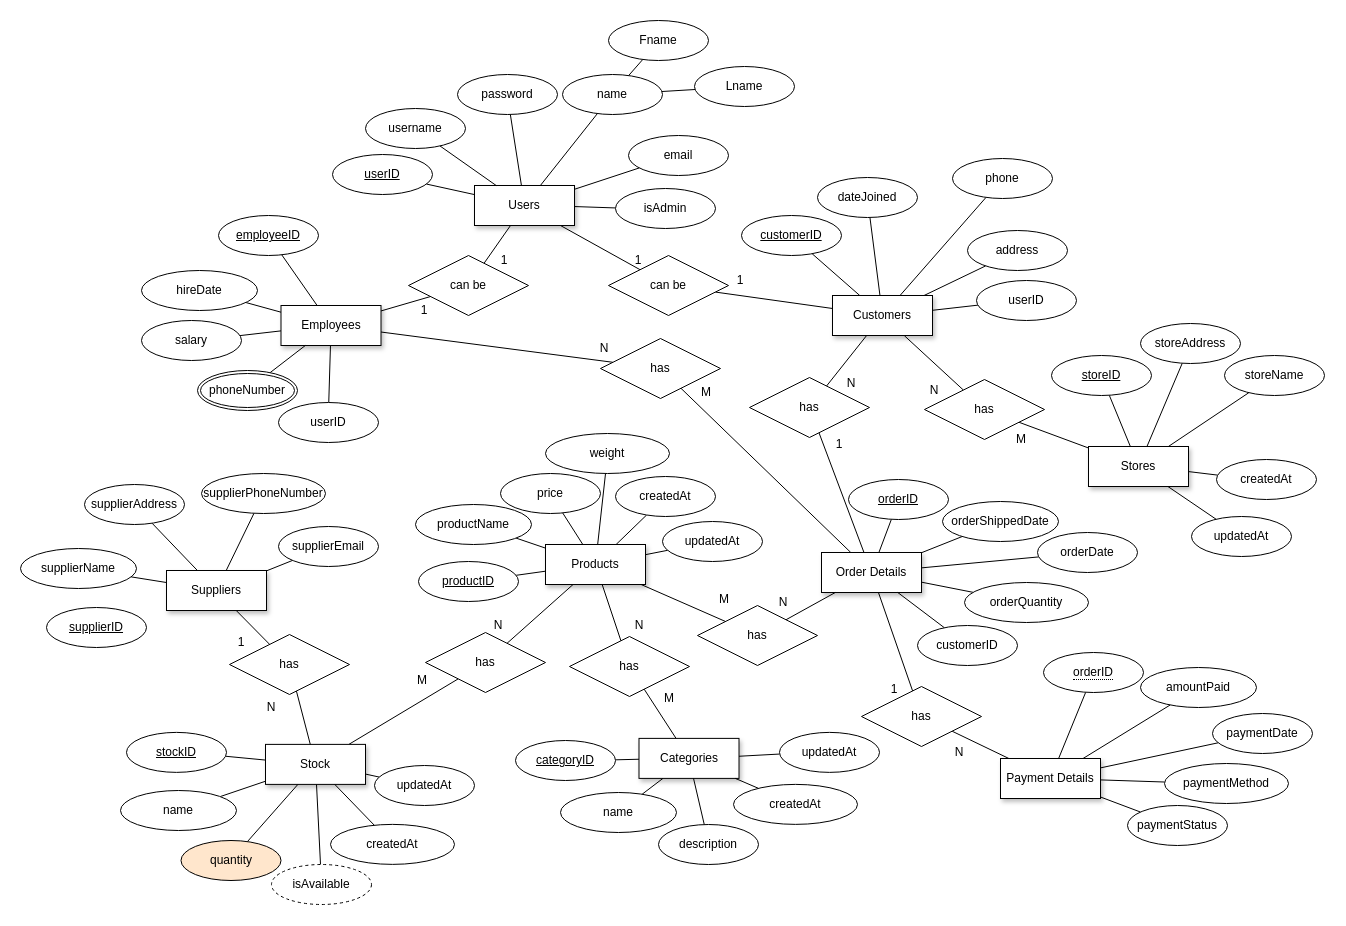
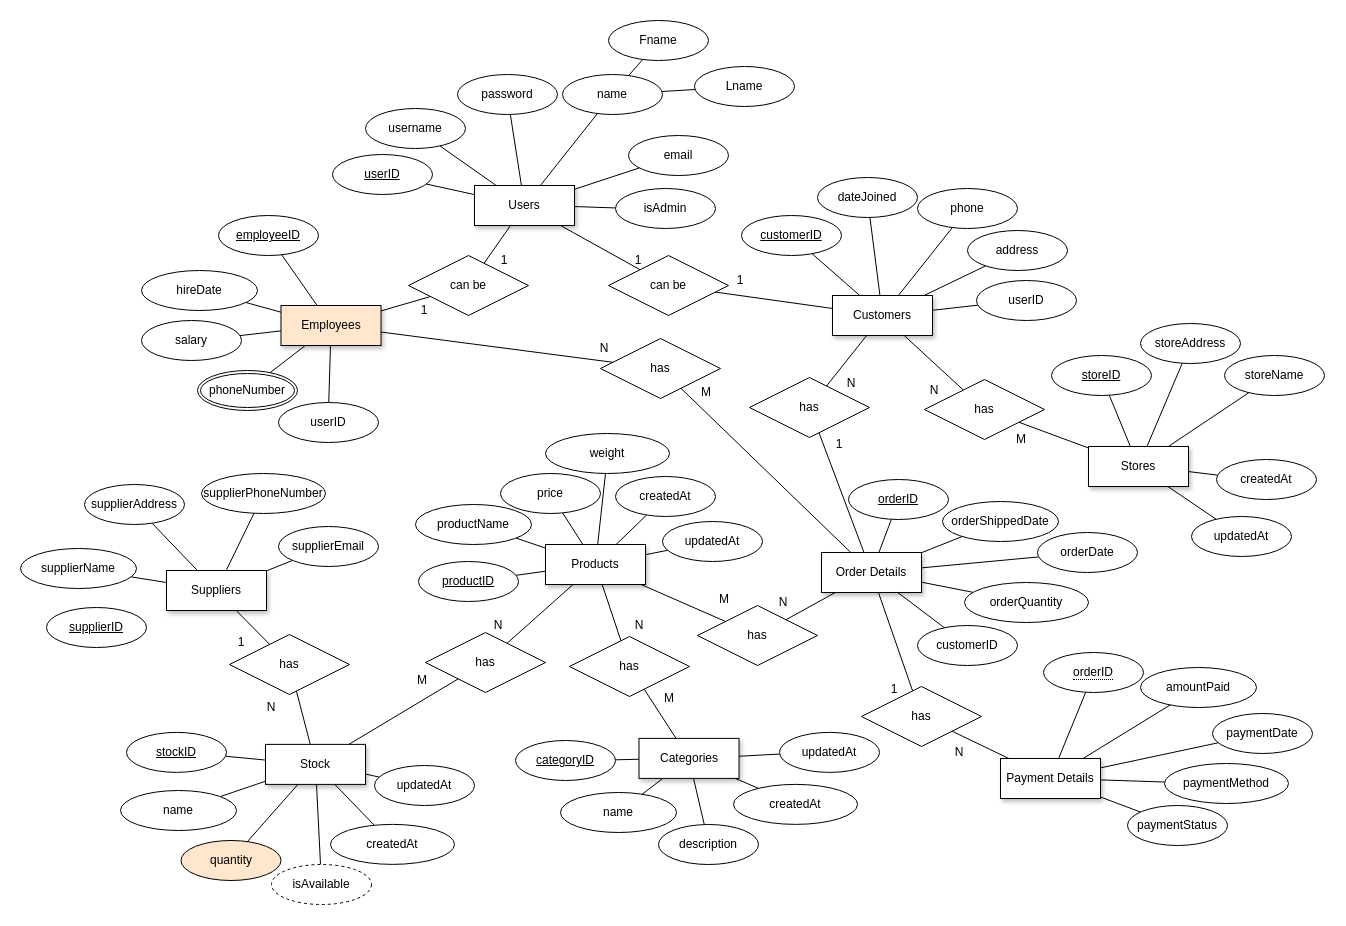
- <mxCell id="28" value="phone" style="ellipse;whiteSpace=wrap;html=1;align=center;" vertex="1" parent="1"><mxGeometry x="952" y="158" width="100" height="40" as="geometry" /></mxCell>
+ <mxCell id="28" value="phone" style="ellipse;whiteSpace=wrap;html=1;align=center;" vertex="1" parent="1"><mxGeometry x="917" y="188" width="100" height="40" as="geometry" /></mxCell>
- <mxCell id="104" value="Employees" style="whiteSpace=wrap;html=1;align=center;shadow=1;" vertex="1" parent="1"><mxGeometry x="280.5" y="305" width="100" height="40" as="geometry" /></mxCell>
+ <mxCell id="104" value="Employees" style="whiteSpace=wrap;html=1;align=center;shadow=1;fillColor=#ffe6cc;" vertex="1" parent="1"><mxGeometry x="280.5" y="305" width="100" height="40" as="geometry" /></mxCell>
